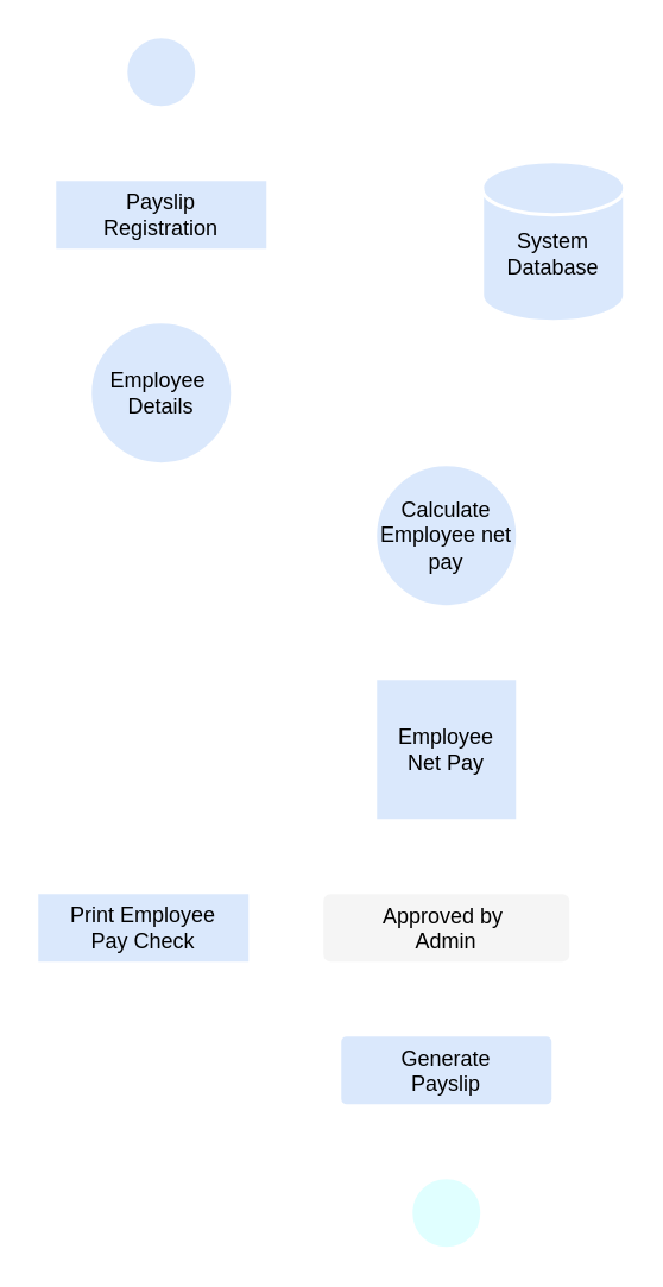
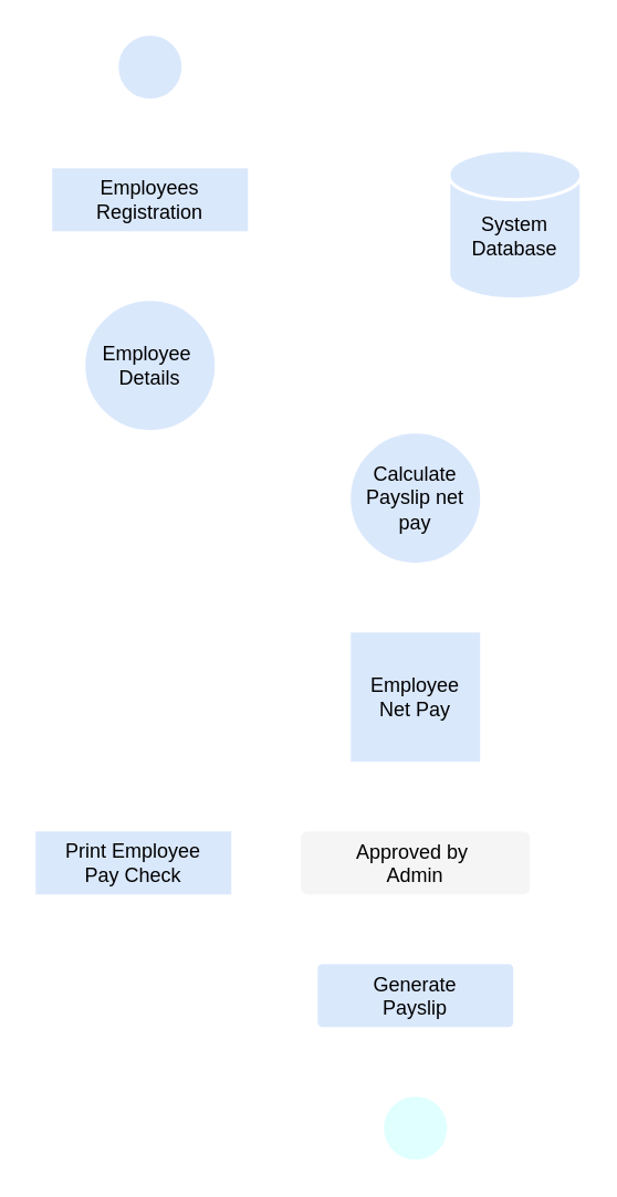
- <mxCell id="6" value="Payslip&lt;br&gt;Registration" style="whiteSpace=wrap;html=1;fillColor=#dae8fc;strokeColor=#ffffff;strokeWidth=2;labelBackgroundColor=none;" parent="1" vertex="1"><mxGeometry x="30" y="100" width="120" height="40" as="geometry" /></mxCell>
+ <mxCell id="6" value="Employees&lt;br&gt;Registration" style="whiteSpace=wrap;html=1;fillColor=#dae8fc;strokeColor=#ffffff;strokeWidth=2;labelBackgroundColor=none;" parent="1" vertex="1"><mxGeometry x="30" y="100" width="120" height="40" as="geometry" /></mxCell>
- <mxCell id="9" value="Calculate&lt;br&gt;Employee net&lt;br&gt;pay" style="ellipse;whiteSpace=wrap;html=1;aspect=fixed;fillColor=#dae8fc;strokeColor=#ffffff;strokeWidth=2;labelBackgroundColor=none;" parent="1" vertex="1"><mxGeometry x="210" y="260" width="80" height="80" as="geometry" /></mxCell>
+ <mxCell id="9" value="Calculate&lt;br&gt;Payslip net&lt;br&gt;pay" style="ellipse;whiteSpace=wrap;html=1;aspect=fixed;fillColor=#dae8fc;strokeColor=#ffffff;strokeWidth=2;labelBackgroundColor=none;" parent="1" vertex="1"><mxGeometry x="210" y="260" width="80" height="80" as="geometry" /></mxCell>
